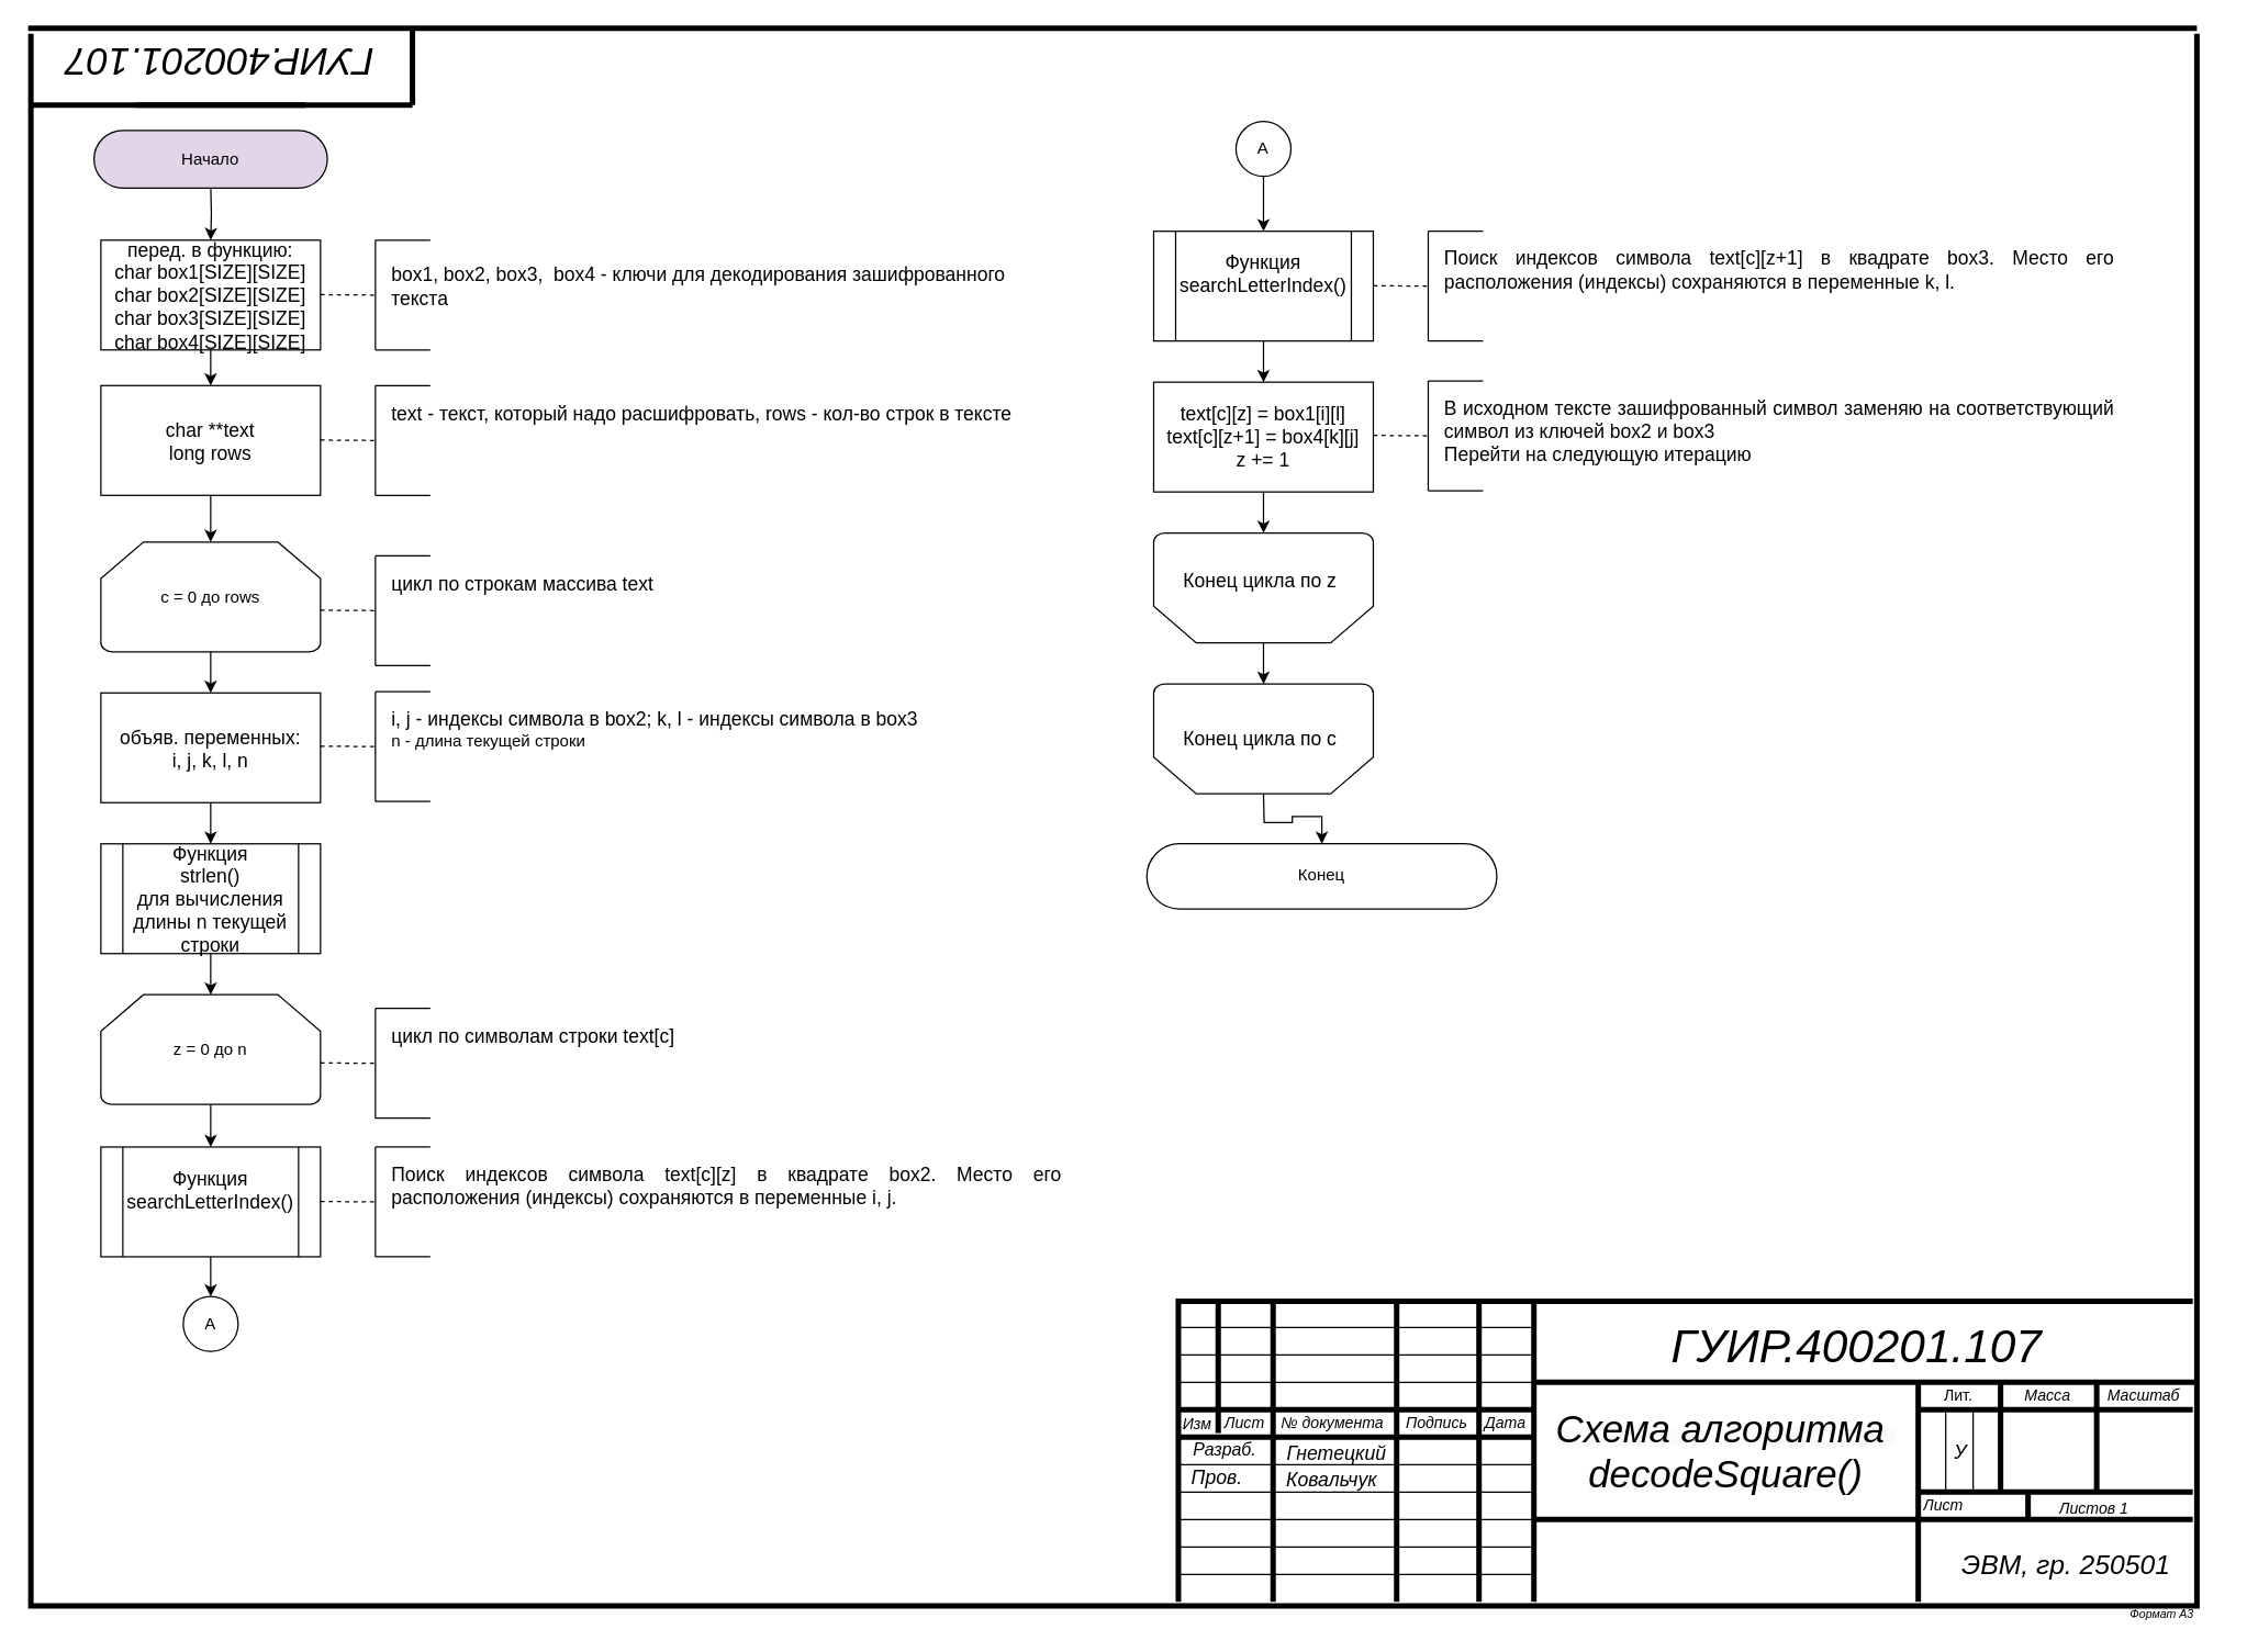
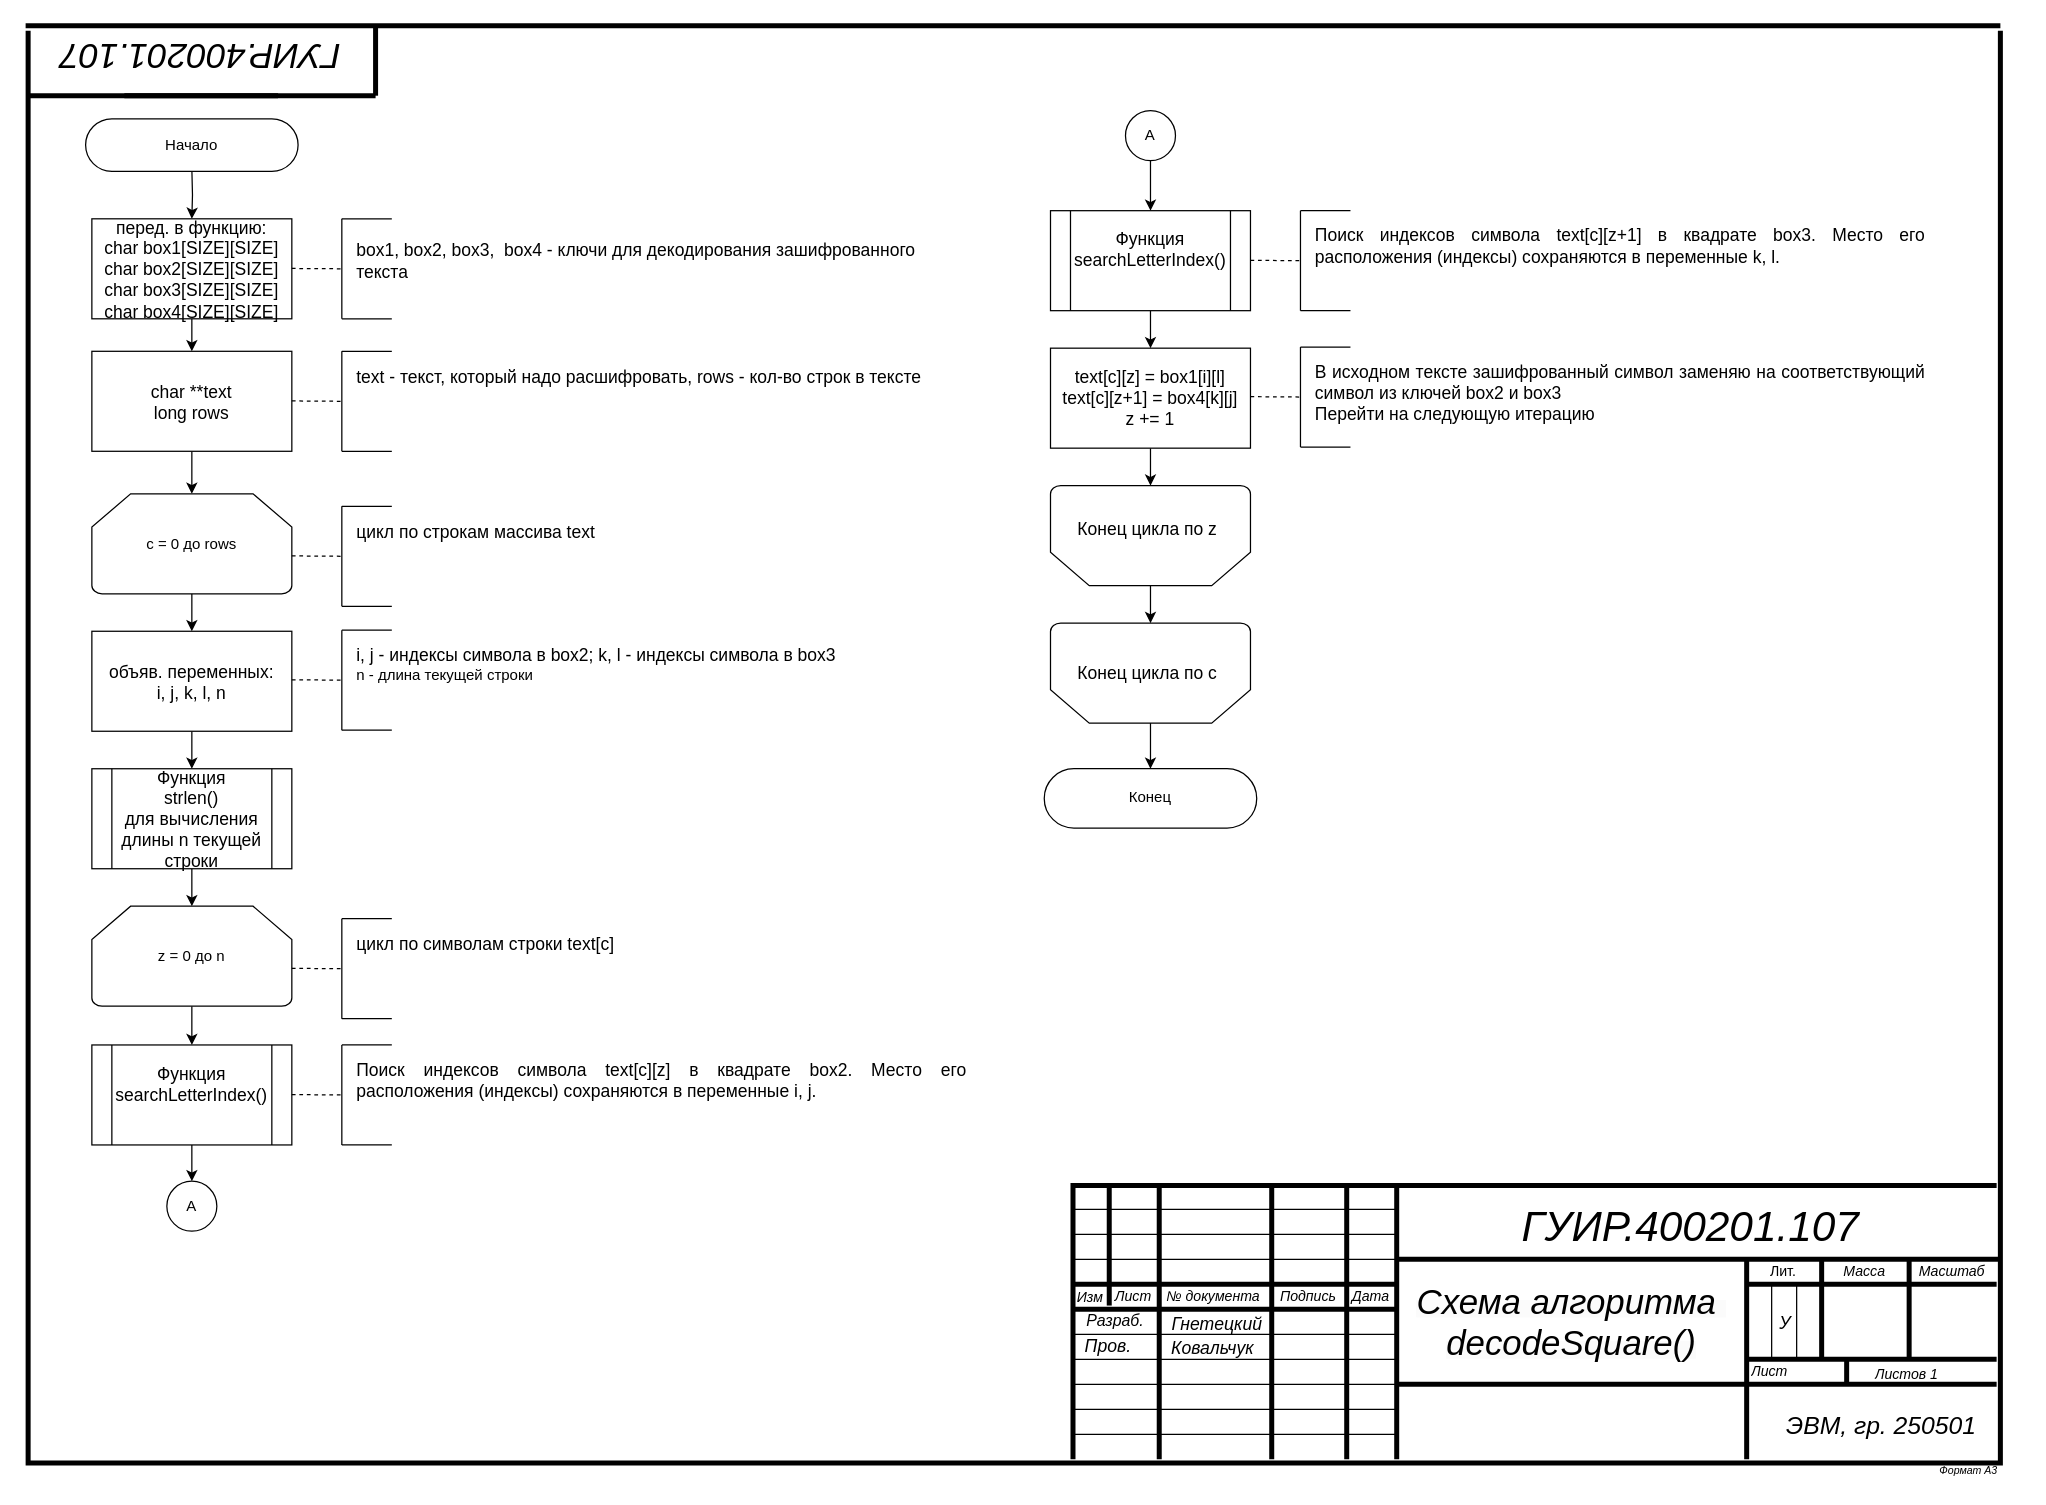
- <mxCell id="123" value="Начало" style="whiteSpace=wrap;html=1;rounded=1;arcSize=50;align=center;verticalAlign=middle;strokeWidth=1;autosize=1;spacing=4;treeFolding=1;treeMoving=1;newEdgeStyle={&quot;edgeStyle&quot;:&quot;entityRelationEdgeStyle&quot;,&quot;startArrow&quot;:&quot;none&quot;,&quot;endArrow&quot;:&quot;none&quot;,&quot;segment&quot;:10,&quot;curved&quot;:1,&quot;sourcePerimeterSpacing&quot;:0,&quot;targetPerimeterSpacing&quot;:0};fillColor=#e1d5e7;" parent="1" vertex="1"><mxGeometry x="68" y="94.5" width="170" height="42" as="geometry" /></mxCell>
+ <mxCell id="123" value="Начало" style="whiteSpace=wrap;html=1;rounded=1;arcSize=50;align=center;verticalAlign=middle;strokeWidth=1;autosize=1;spacing=4;treeFolding=1;treeMoving=1;newEdgeStyle={&quot;edgeStyle&quot;:&quot;entityRelationEdgeStyle&quot;,&quot;startArrow&quot;:&quot;none&quot;,&quot;endArrow&quot;:&quot;none&quot;,&quot;segment&quot;:10,&quot;curved&quot;:1,&quot;sourcePerimeterSpacing&quot;:0,&quot;targetPerimeterSpacing&quot;:0};" parent="1" vertex="1"><mxGeometry x="68" y="94.5" width="170" height="42" as="geometry" /></mxCell>
- <mxCell id="124" value="Конец" style="whiteSpace=wrap;html=1;rounded=1;arcSize=50;align=center;verticalAlign=middle;strokeWidth=1;autosize=1;spacing=4;treeFolding=1;treeMoving=1;newEdgeStyle={&quot;edgeStyle&quot;:&quot;entityRelationEdgeStyle&quot;,&quot;startArrow&quot;:&quot;none&quot;,&quot;endArrow&quot;:&quot;none&quot;,&quot;segment&quot;:10,&quot;curved&quot;:1,&quot;sourcePerimeterSpacing&quot;:0,&quot;targetPerimeterSpacing&quot;:0};" parent="1" vertex="1"><mxGeometry x="835" y="614.5" width="255" height="47.5" as="geometry" /></mxCell>
+ <mxCell id="124" value="Конец" style="whiteSpace=wrap;html=1;rounded=1;arcSize=50;align=center;verticalAlign=middle;strokeWidth=1;autosize=1;spacing=4;treeFolding=1;treeMoving=1;newEdgeStyle={&quot;edgeStyle&quot;:&quot;entityRelationEdgeStyle&quot;,&quot;startArrow&quot;:&quot;none&quot;,&quot;endArrow&quot;:&quot;none&quot;,&quot;segment&quot;:10,&quot;curved&quot;:1,&quot;sourcePerimeterSpacing&quot;:0,&quot;targetPerimeterSpacing&quot;:0};" parent="1" vertex="1"><mxGeometry x="835" y="614.5" width="170" height="47.5" as="geometry" /></mxCell>
